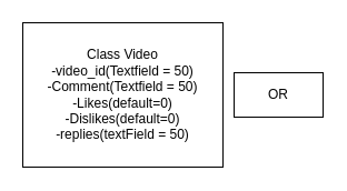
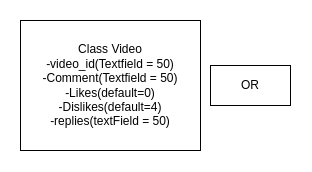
- <mxCell id="2" value="Class Video&lt;br&gt;-video_id(Textfield = 50)&lt;br&gt;-Comment(Textfield = 50)&lt;br&gt;-Likes(default=0)&lt;br&gt;-Dislikes(default=0)&lt;br&gt;-replies(textField = 50)" style="rounded=0;whiteSpace=wrap;html=1;" vertex="1" parent="1"><mxGeometry x="20" y="20" width="180" height="130" as="geometry" /></mxCell>
+ <mxCell id="2" value="Class Video&lt;br&gt;-video_id(Textfield = 50)&lt;br&gt;-Comment(Textfield = 50)&lt;br&gt;-Likes(default=0)&lt;br&gt;-Dislikes(default=4)&lt;br&gt;-replies(textField = 50)" style="rounded=0;whiteSpace=wrap;html=1;" vertex="1" parent="1"><mxGeometry x="20" y="20" width="180" height="130" as="geometry" /></mxCell>
